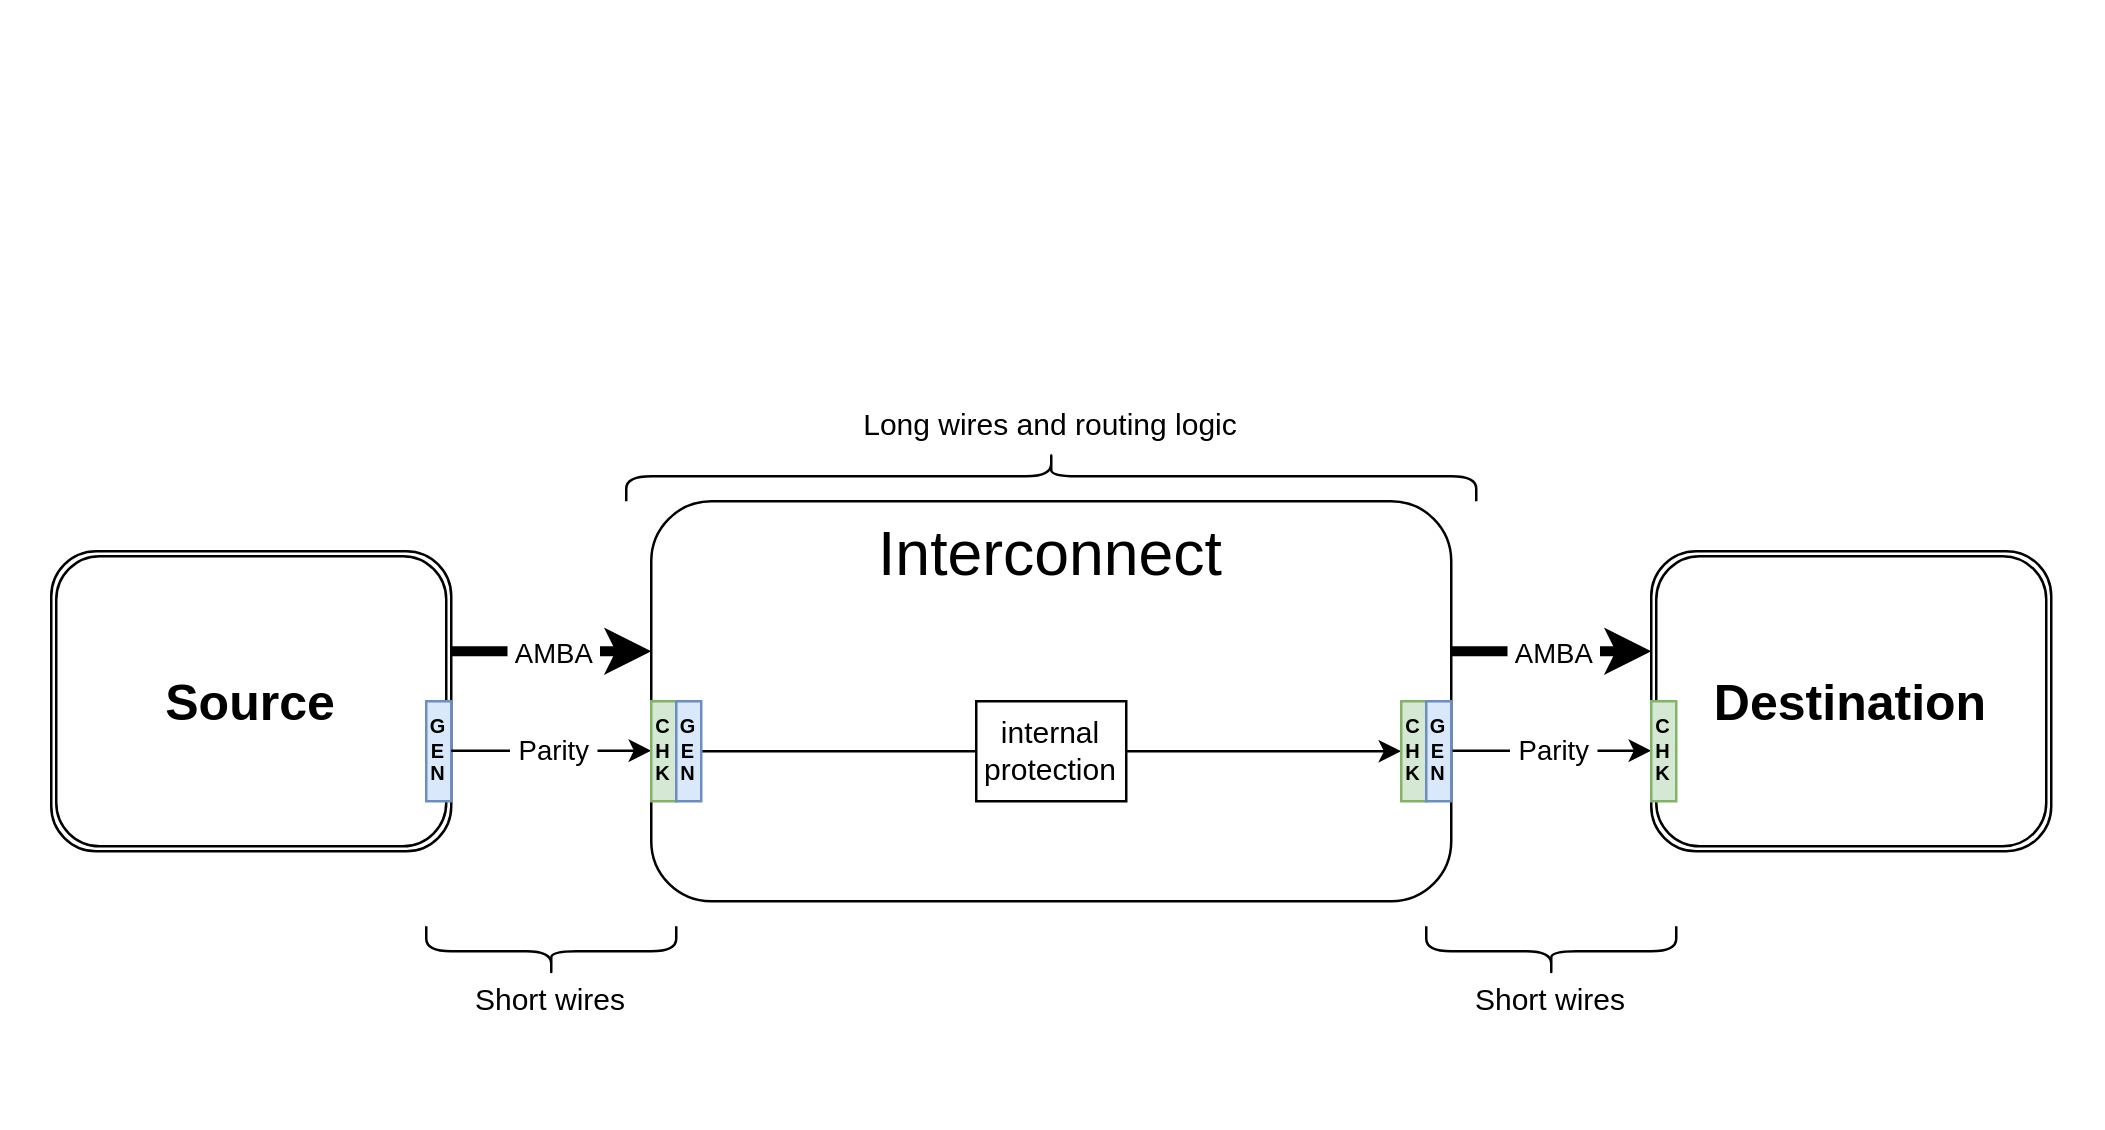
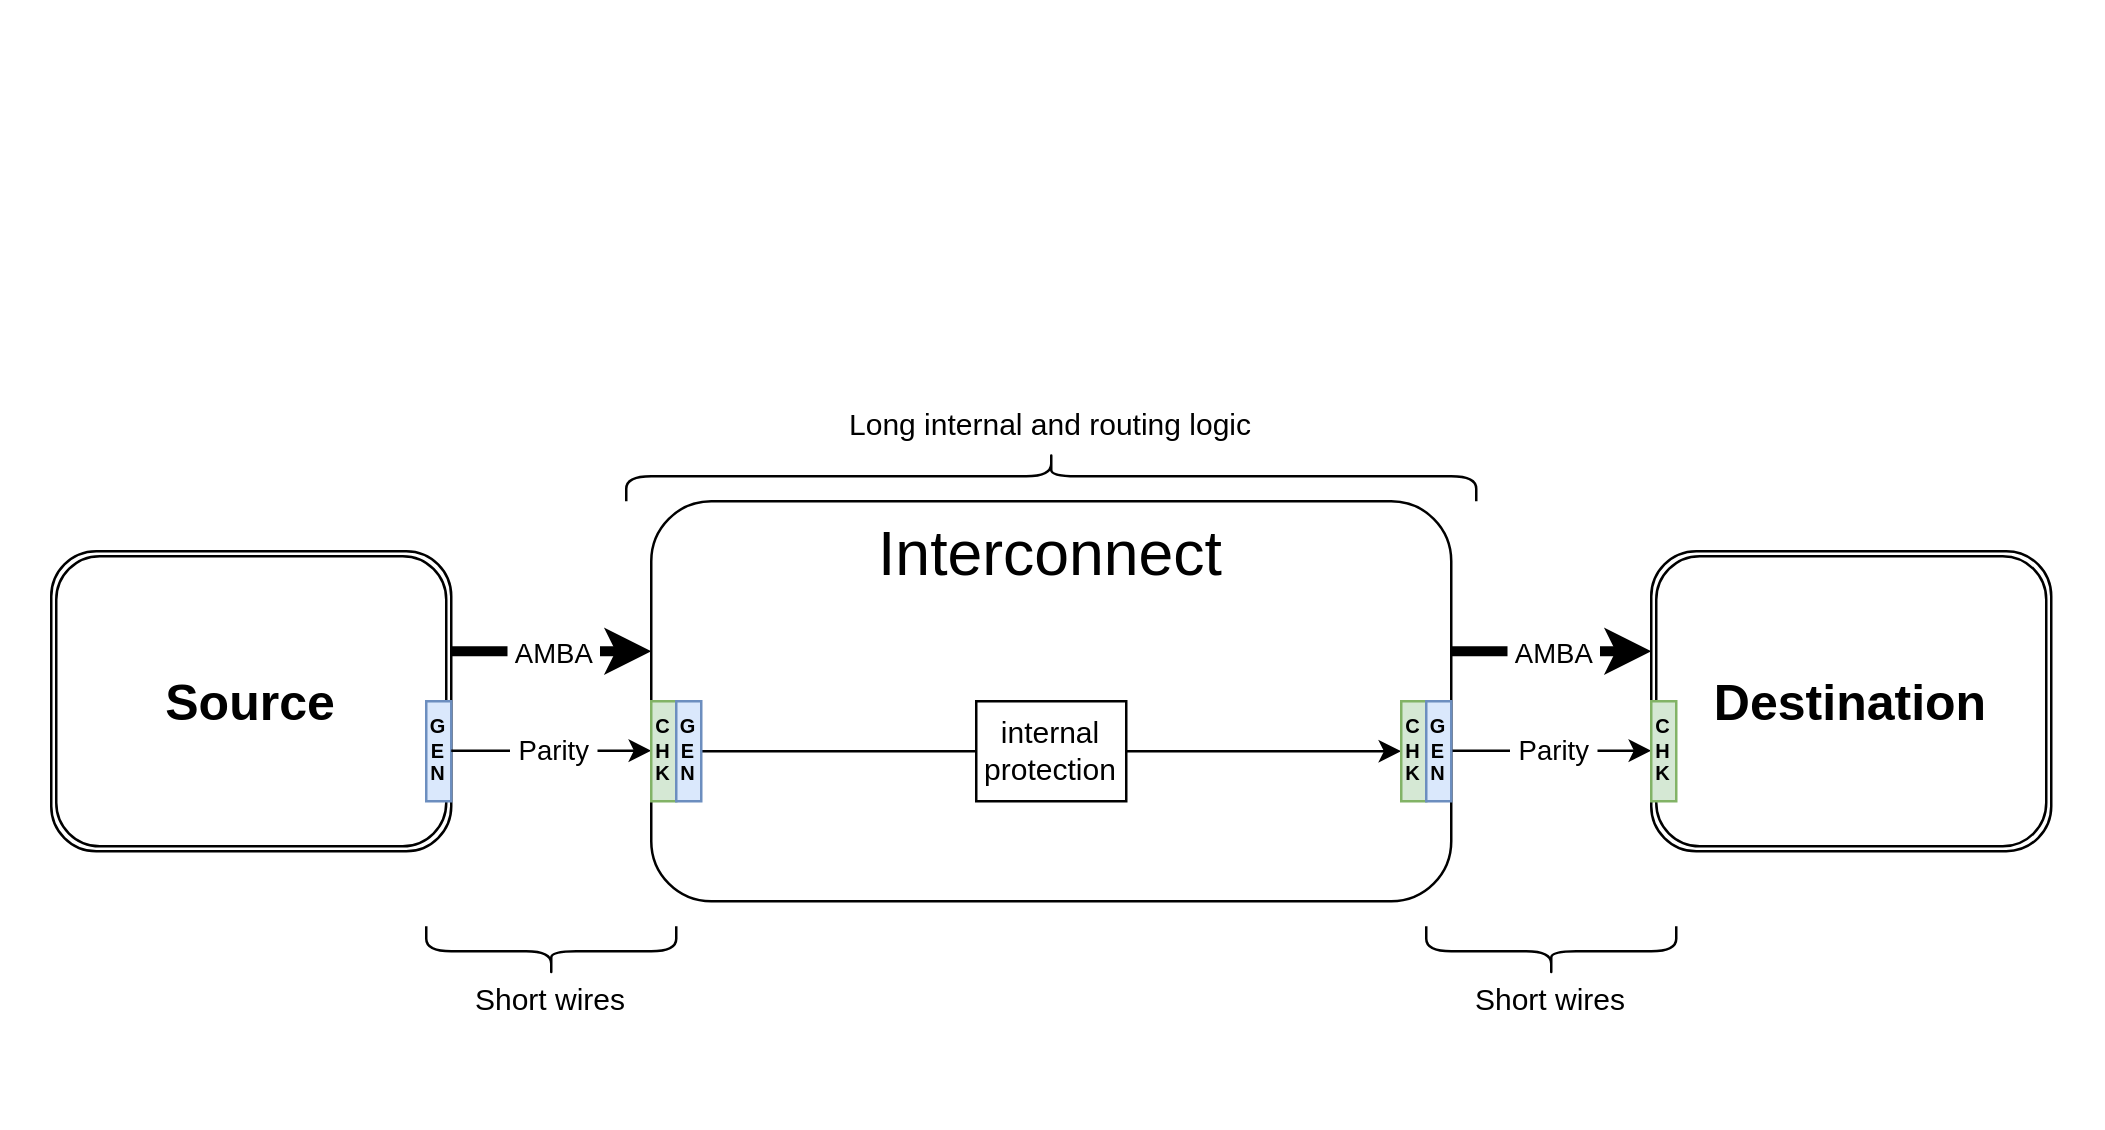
- <mxCell id="24" value="Long wires and routing logic" style="rounded=0;whiteSpace=wrap;html=1;strokeColor=none;fillColor=none;" vertex="1" parent="1"><mxGeometry x="260" y="160" width="320" height="20" as="geometry" /></mxCell>
+ <mxCell id="24" value="Long internal and routing logic" style="rounded=0;whiteSpace=wrap;html=1;strokeColor=none;fillColor=none;" vertex="1" parent="1"><mxGeometry x="260" y="160" width="320" height="20" as="geometry" /></mxCell>
